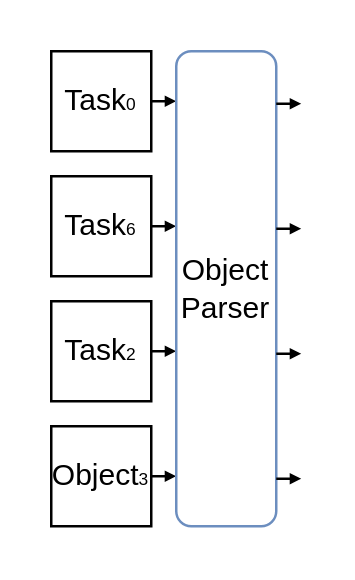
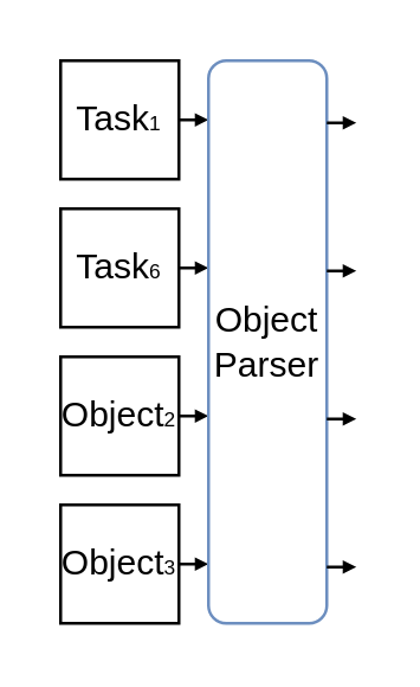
- <mxCell id="2" value="Task&lt;span style=&quot;font-size: 6.944px&quot;&gt;0&lt;/span&gt;" style="rounded=0;whiteSpace=wrap;html=1;" vertex="1" parent="1"><mxGeometry x="20" y="20" width="40" height="40" as="geometry" /></mxCell>
+ <mxCell id="2" value="Task&lt;span style=&quot;font-size: 6.944px&quot;&gt;1&lt;/span&gt;" style="rounded=0;whiteSpace=wrap;html=1;" vertex="1" parent="1"><mxGeometry x="20" y="20" width="40" height="40" as="geometry" /></mxCell>
- <mxCell id="4" value="Task&lt;span style=&quot;font-size: 6.944px&quot;&gt;2&lt;/span&gt;" style="rounded=0;whiteSpace=wrap;html=1;" vertex="1" parent="1"><mxGeometry x="20" y="120" width="40" height="40" as="geometry" /></mxCell>
+ <mxCell id="4" value="Object&lt;span style=&quot;font-size: 6.944px&quot;&gt;2&lt;/span&gt;" style="rounded=0;whiteSpace=wrap;html=1;" vertex="1" parent="1"><mxGeometry x="20" y="120" width="40" height="40" as="geometry" /></mxCell>
